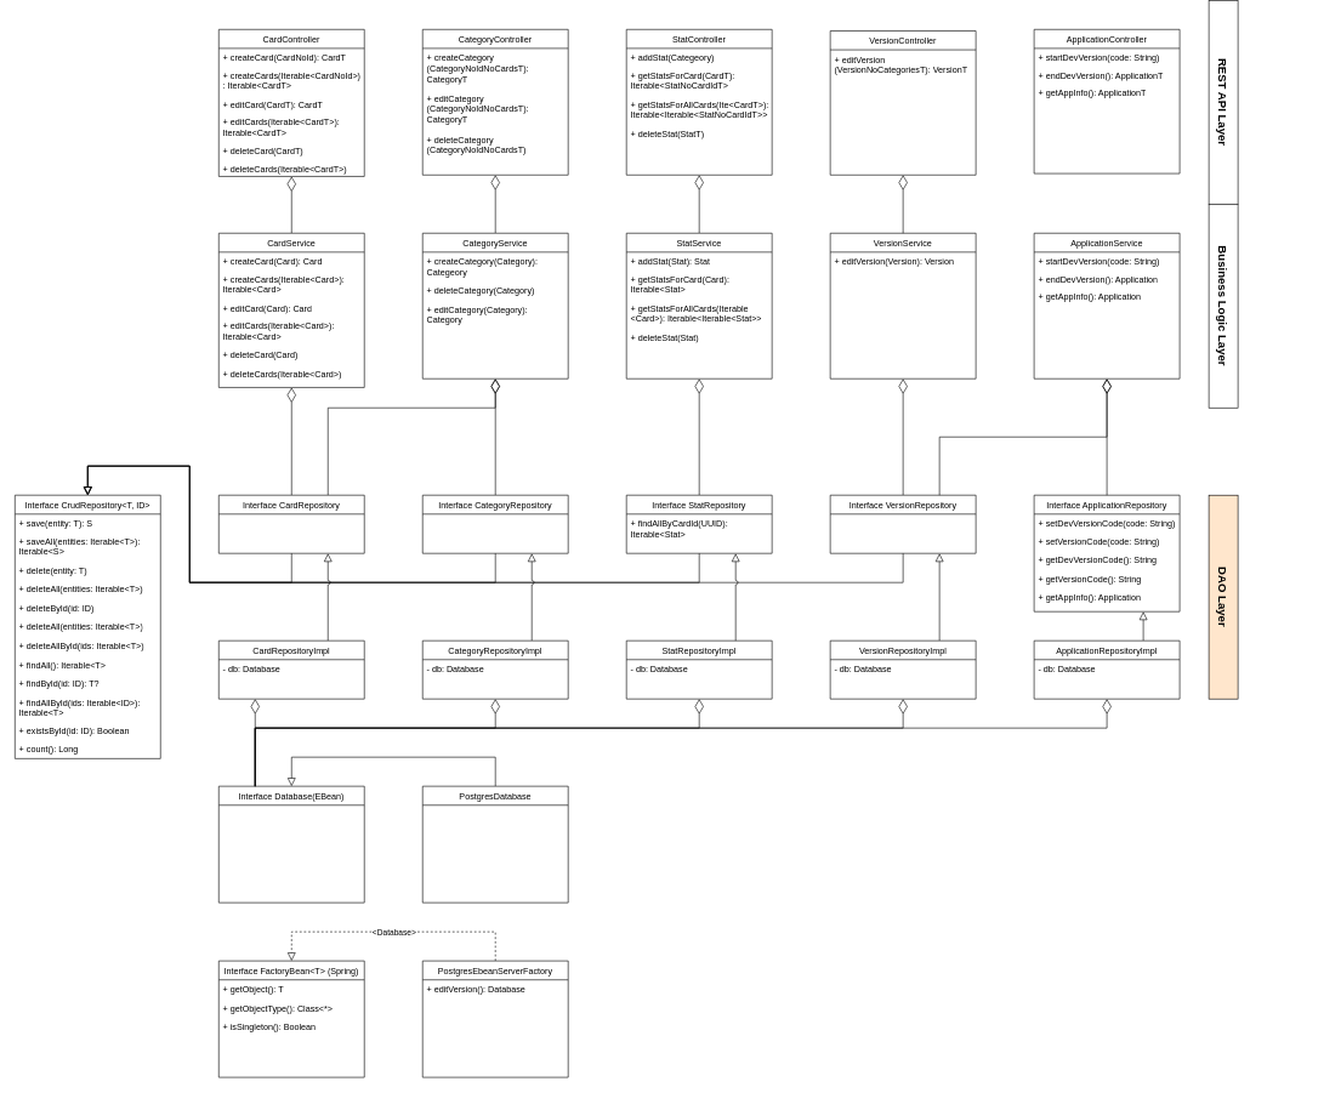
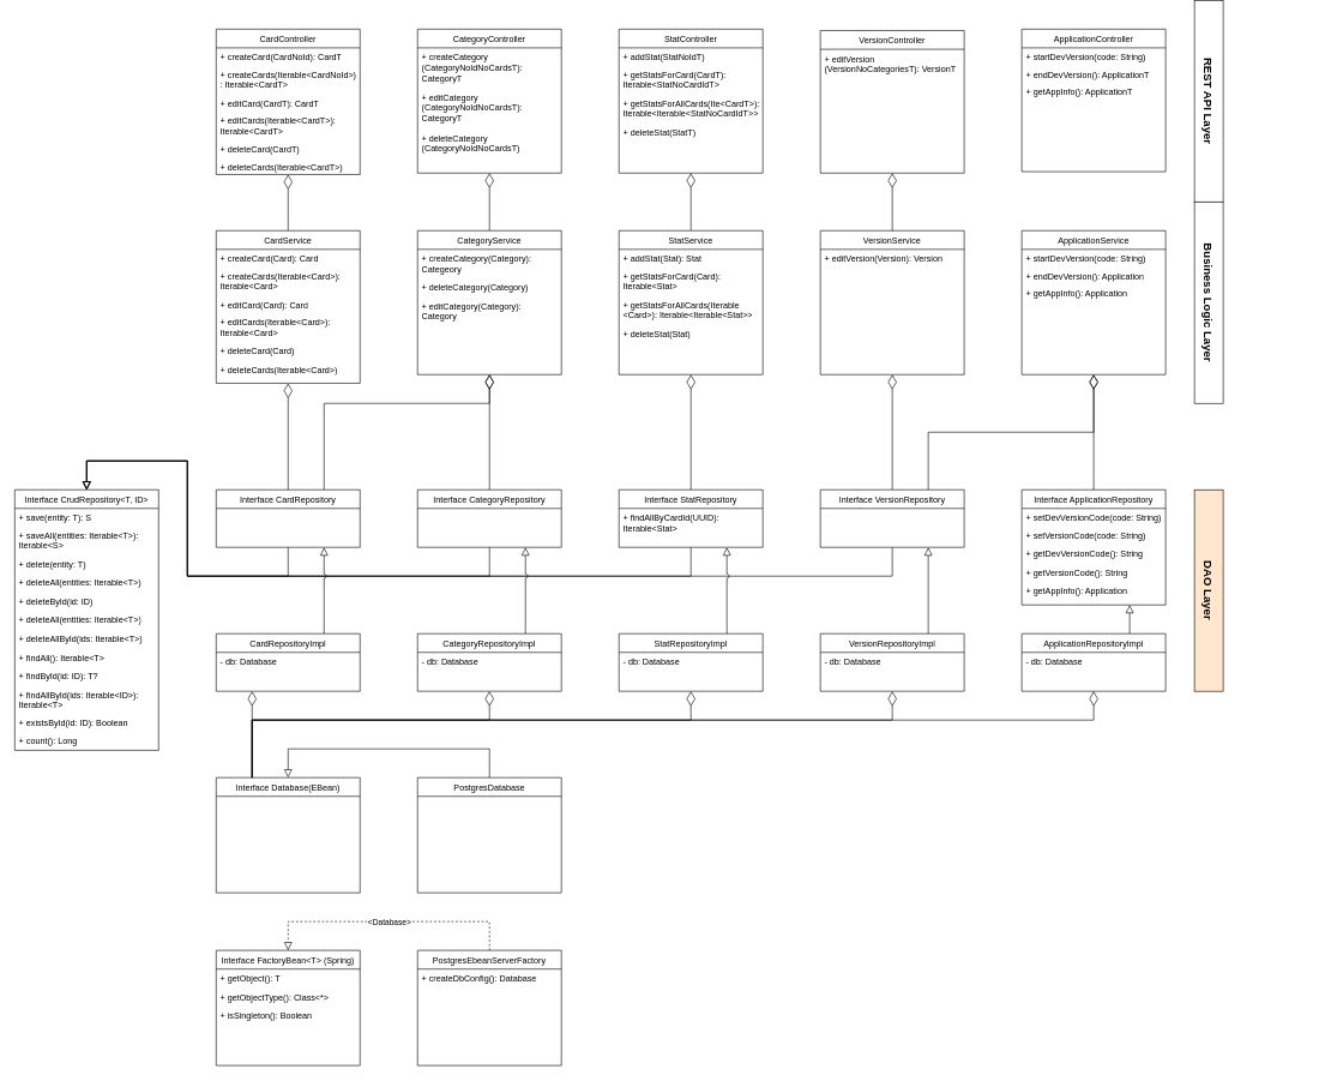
- <mxCell id="17" value="+ addStat(Categeory)" style="text;align=left;verticalAlign=top;spacingLeft=4;spacingRight=4;overflow=hidden;rotatable=0;points=[[0,0.5],[1,0.5]];portConstraint=eastwest;" parent="16" vertex="1"><mxGeometry y="26" width="200" height="24" as="geometry" /></mxCell>
+ <mxCell id="17" value="+ addStat(StatNoIdT)" style="text;align=left;verticalAlign=top;spacingLeft=4;spacingRight=4;overflow=hidden;rotatable=0;points=[[0,0.5],[1,0.5]];portConstraint=eastwest;" parent="16" vertex="1"><mxGeometry y="26" width="200" height="24" as="geometry" /></mxCell>
- <mxCell id="105" value="+ editVersion(): Database" style="text;align=left;verticalAlign=top;spacingLeft=4;spacingRight=4;overflow=hidden;rotatable=0;points=[[0,0.5],[1,0.5]];portConstraint=eastwest;rounded=0;shadow=0;html=0;" parent="104" vertex="1"><mxGeometry y="26" width="200" height="26" as="geometry" /></mxCell>
+ <mxCell id="105" value="+ createDbConfig(): Database" style="text;align=left;verticalAlign=top;spacingLeft=4;spacingRight=4;overflow=hidden;rotatable=0;points=[[0,0.5],[1,0.5]];portConstraint=eastwest;rounded=0;shadow=0;html=0;" parent="104" vertex="1"><mxGeometry y="26" width="200" height="26" as="geometry" /></mxCell>
